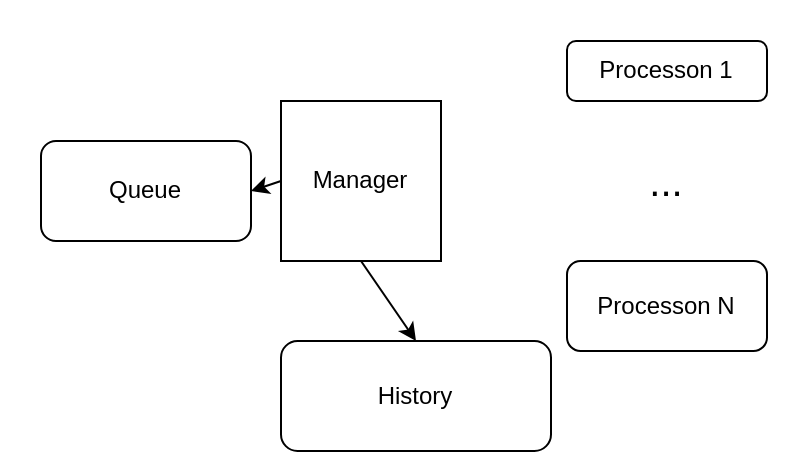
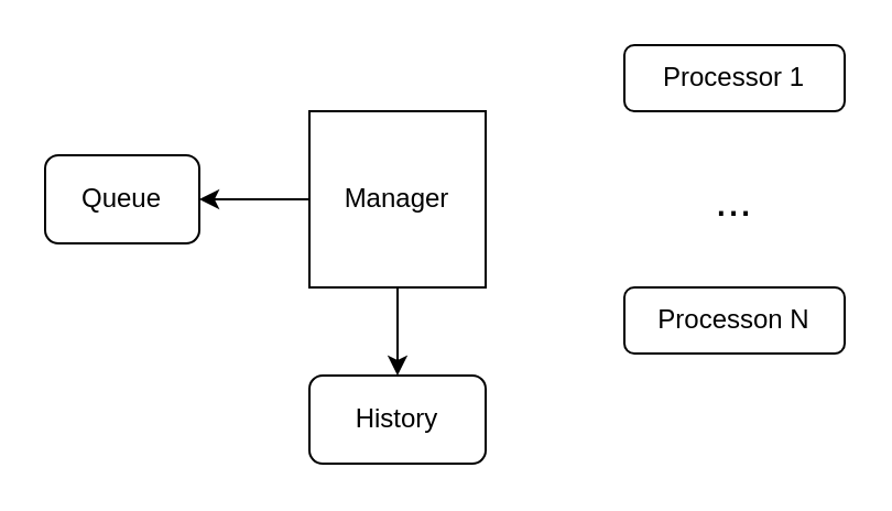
- <mxCell id="4" value="Processon 1" style="rounded=1;whiteSpace=wrap;html=1;" vertex="1" parent="1"><mxGeometry x="283" y="20" width="100" height="30" as="geometry" /></mxCell>
+ <mxCell id="4" value="Processor 1" style="rounded=1;whiteSpace=wrap;html=1;" vertex="1" parent="1"><mxGeometry x="283" y="20" width="100" height="30" as="geometry" /></mxCell>
- <mxCell id="6" value="Queue" style="rounded=1;whiteSpace=wrap;html=1;" vertex="1" parent="1"><mxGeometry x="20" y="70" width="105" height="50" as="geometry" /></mxCell>
+ <mxCell id="6" value="Queue" style="rounded=1;whiteSpace=wrap;html=1;" vertex="1" parent="1"><mxGeometry x="20" y="70" width="70" height="40" as="geometry" /></mxCell>
- <mxCell id="5" value="Processon N" style="rounded=1;whiteSpace=wrap;html=1;" vertex="1" parent="1"><mxGeometry x="283" y="130" width="100" height="45" as="geometry" /></mxCell>
+ <mxCell id="5" value="Processon N" style="rounded=1;whiteSpace=wrap;html=1;" vertex="1" parent="1"><mxGeometry x="283" y="130" width="100" height="30" as="geometry" /></mxCell>
- <mxCell id="3" value="History" style="rounded=1;whiteSpace=wrap;html=1;" vertex="1" parent="1"><mxGeometry x="140" y="170" width="135" height="55" as="geometry" /></mxCell>
+ <mxCell id="3" value="History" style="rounded=1;whiteSpace=wrap;html=1;" vertex="1" parent="1"><mxGeometry x="140" y="170" width="80" height="40" as="geometry" /></mxCell>
